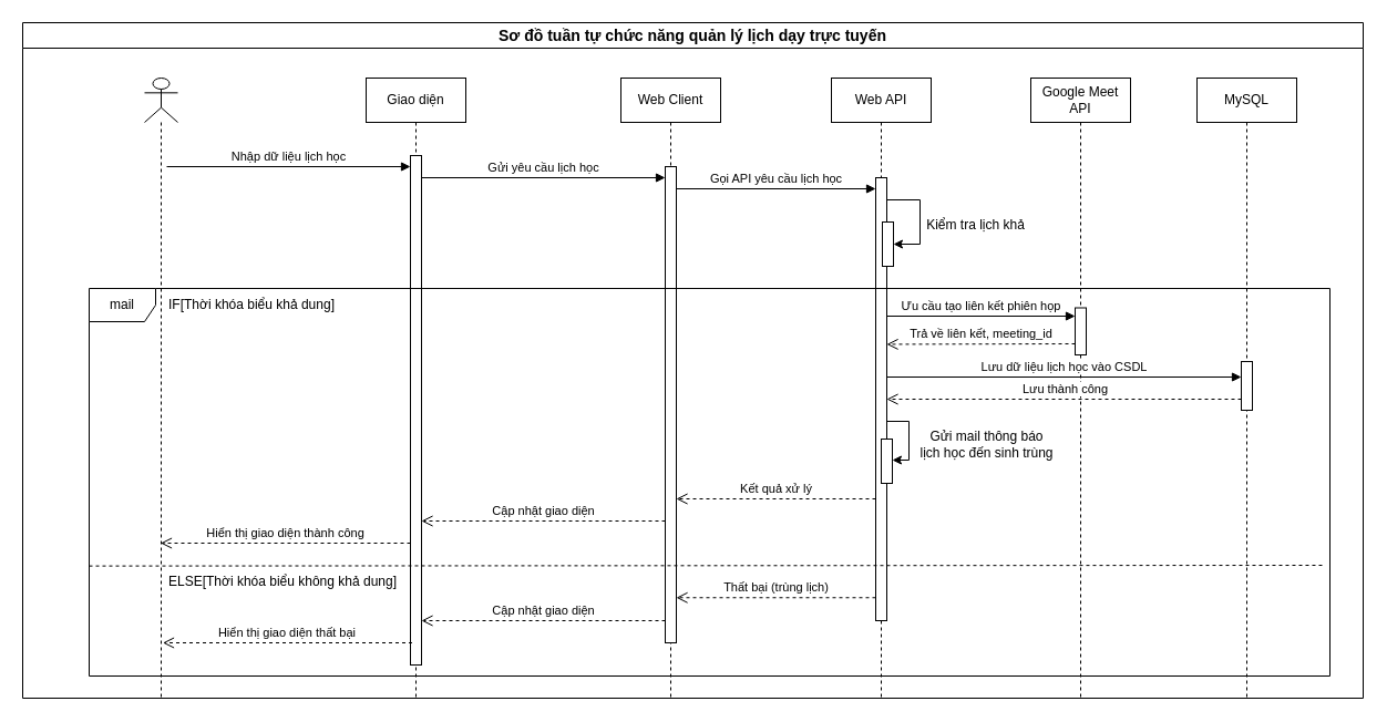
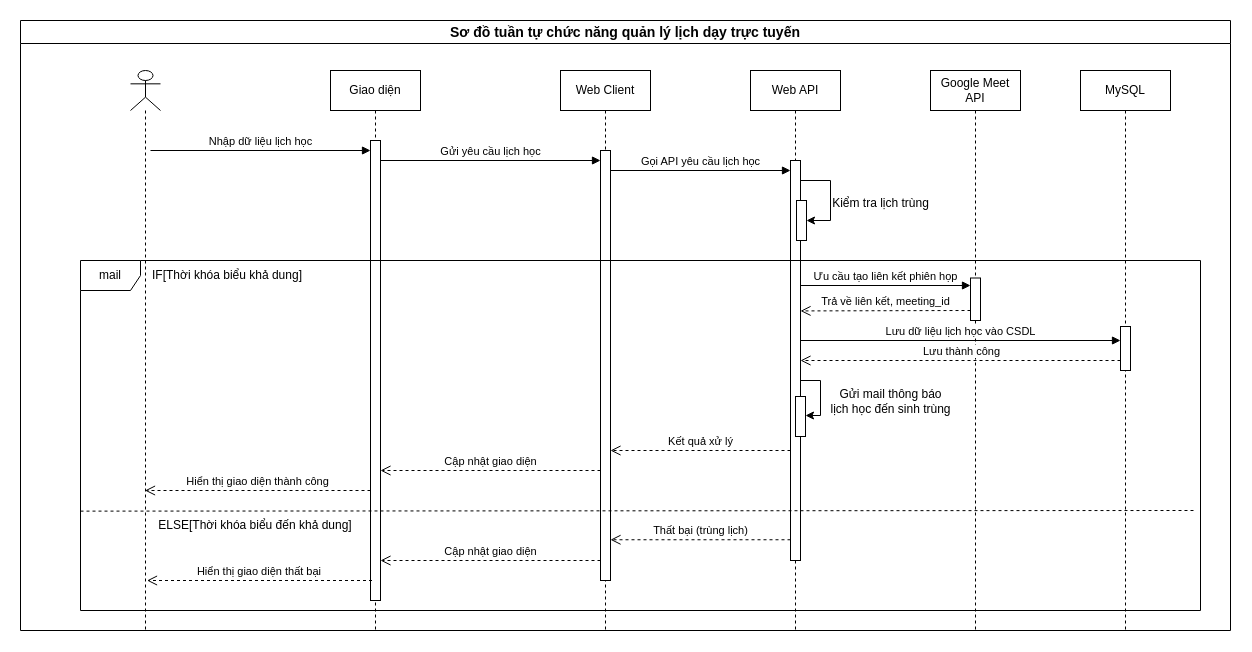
- <mxCell id="26" value="Kiểm tra lịch khả" style="text;html=1;align=center;verticalAlign=middle;resizable=0;points=[];autosize=1;strokeColor=none;fillColor=none;" parent="2" vertex="1"><mxGeometry x="800" y="168" width="120" height="30" as="geometry" /></mxCell>
+ <mxCell id="26" value="Kiểm tra lịch trùng" style="text;html=1;align=center;verticalAlign=middle;resizable=0;points=[];autosize=1;strokeColor=none;fillColor=none;" parent="2" vertex="1"><mxGeometry x="800" y="168" width="120" height="30" as="geometry" /></mxCell>
- <mxCell id="24" value="ELSE[Thời khóa biểu không khả dung]" style="text;html=1;align=center;verticalAlign=middle;whiteSpace=wrap;rounded=0;" parent="2" vertex="1"><mxGeometry x="120" y="490" width="230" height="30" as="geometry" /></mxCell>
+ <mxCell id="24" value="ELSE[Thời khóa biểu đến khả dung]" style="text;html=1;align=center;verticalAlign=middle;whiteSpace=wrap;rounded=0;" parent="2" vertex="1"><mxGeometry x="120" y="490" width="230" height="30" as="geometry" /></mxCell>
